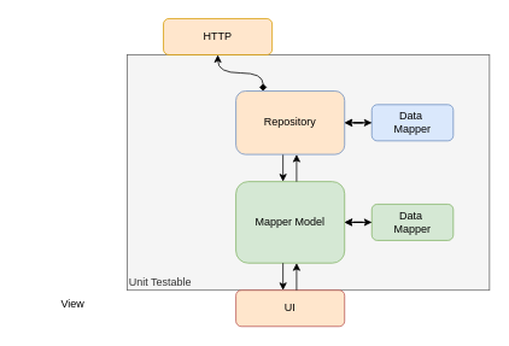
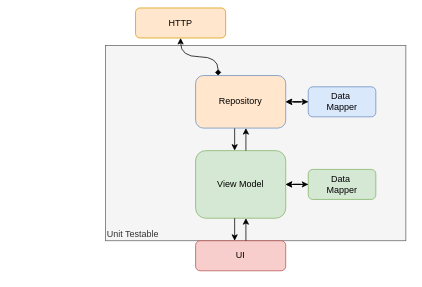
- <mxCell id="3" value="HTTP" style="rounded=1;whiteSpace=wrap;html=1;fillColor=#ffe6cc;strokeColor=#d79b00;" parent="1" vertex="1"><mxGeometry x="180" y="20" width="120" height="40" as="geometry" /></mxCell>
+ <mxCell id="3" value="HTTP" style="rounded=1;whiteSpace=wrap;html=1;fillColor=#ffe6cc;strokeColor=#d79b00;" parent="1" vertex="1"><mxGeometry x="180" y="10" width="120" height="40" as="geometry" /></mxCell>
- <mxCell id="8" value="Mapper Model" style="rounded=1;whiteSpace=wrap;html=1;fillColor=#d5e8d4;strokeColor=#82b366;" parent="1" vertex="1"><mxGeometry x="260" y="200" width="120" height="90" as="geometry" /></mxCell>
+ <mxCell id="8" value="View Model" style="rounded=1;whiteSpace=wrap;html=1;fillColor=#d5e8d4;strokeColor=#82b366;" parent="1" vertex="1"><mxGeometry x="260" y="200" width="120" height="90" as="geometry" /></mxCell>
- <mxCell id="4" value="View" style="text;html=1;align=center;verticalAlign=middle;whiteSpace=wrap;rounded=0;" parent="1" vertex="1"><mxGeometry x="20" y="320" width="120" height="30" as="geometry" /></mxCell>
- <mxCell id="13" value="UI" style="rounded=1;whiteSpace=wrap;html=1;fillColor=#ffe6cc;strokeColor=#b85450;" parent="1" vertex="1"><mxGeometry x="260" y="320" width="120" height="40" as="geometry" /></mxCell>
+ <mxCell id="13" value="UI" style="rounded=1;whiteSpace=wrap;html=1;fillColor=#f8cecc;strokeColor=#b85450;" parent="1" vertex="1"><mxGeometry x="260" y="320" width="120" height="40" as="geometry" /></mxCell>
